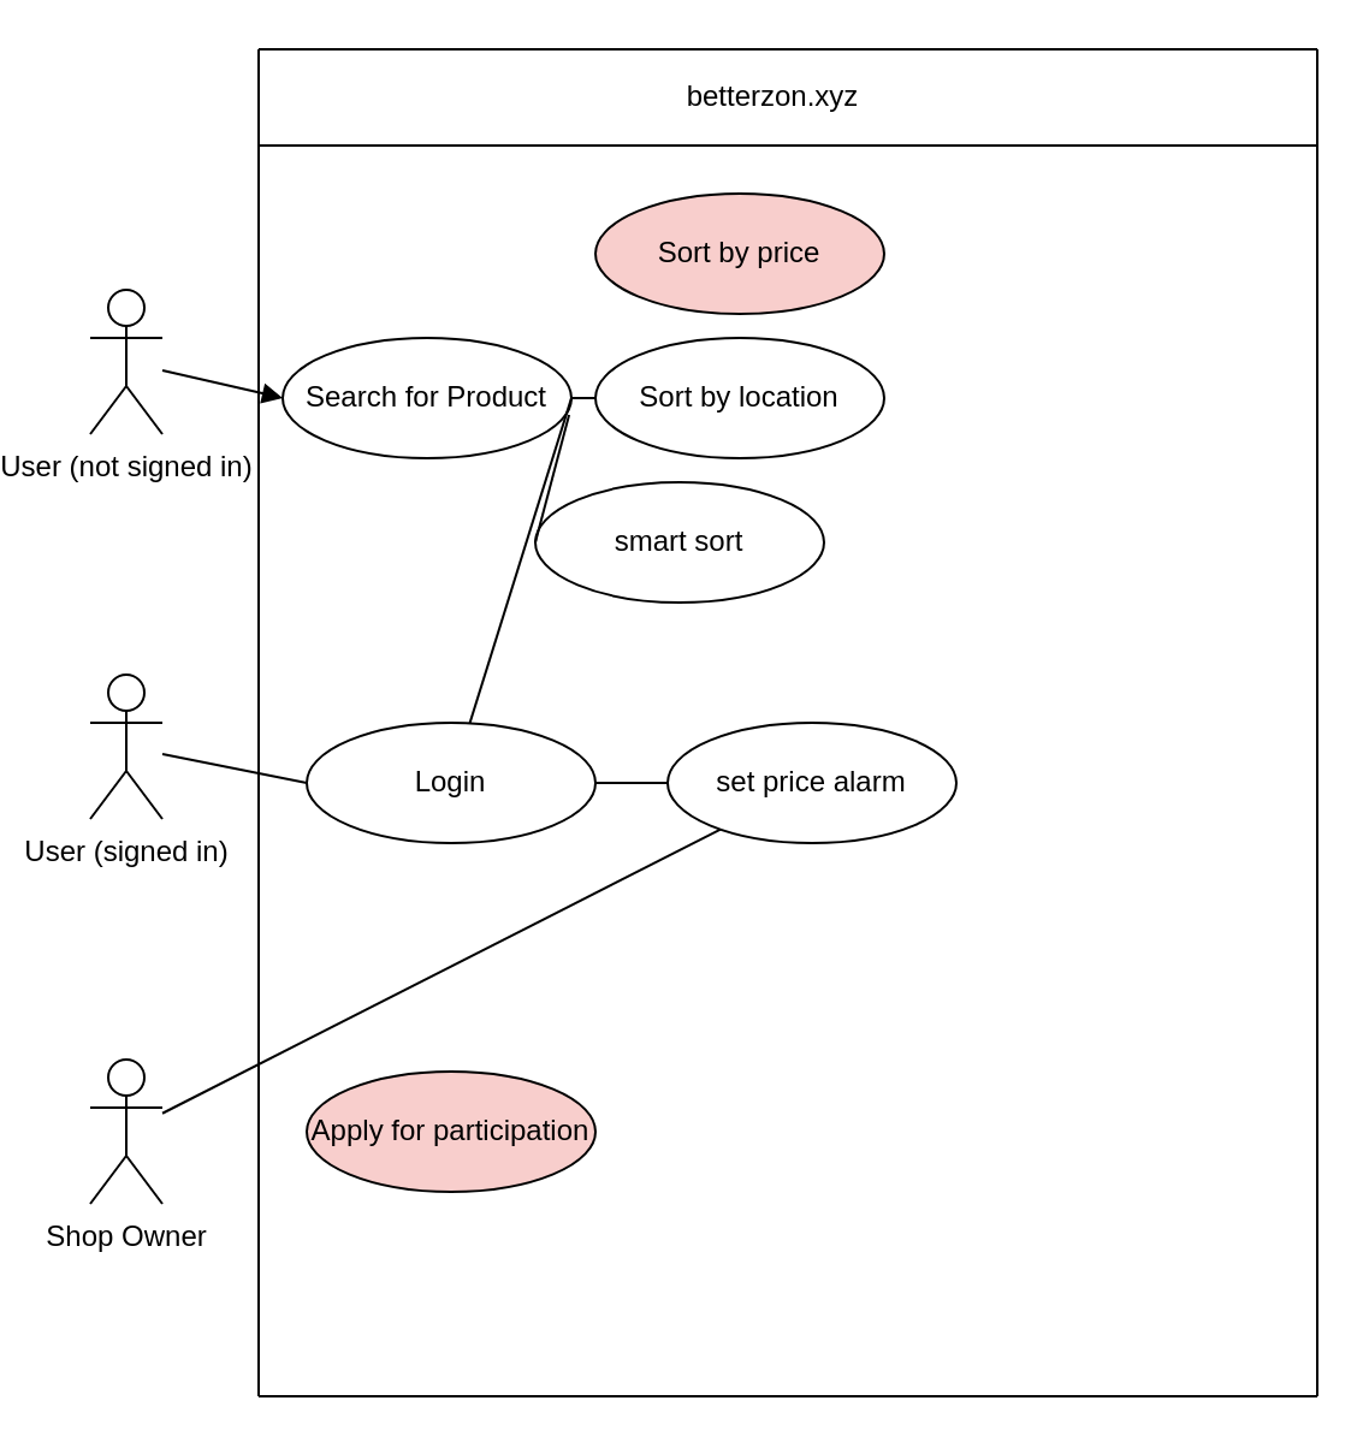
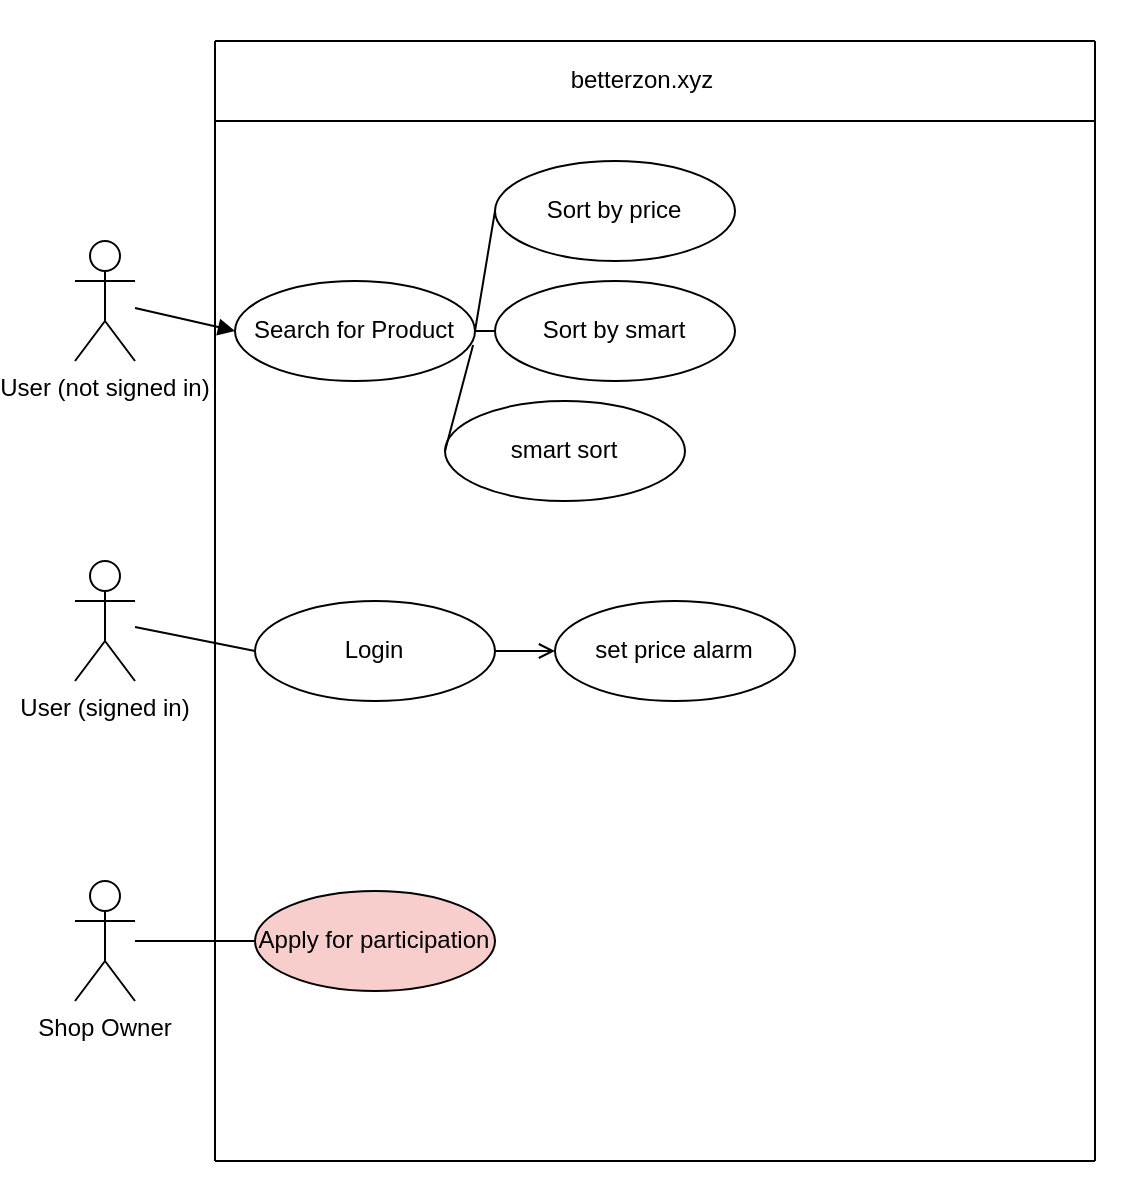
- <mxCell id="12" value="Sort by price" style="ellipse;whiteSpace=wrap;html=1;fillColor=#f8cecc;" parent="1" vertex="1"><mxGeometry x="230" y="80" width="120" height="50" as="geometry" /></mxCell>
+ <mxCell id="12" value="Sort by price" style="ellipse;whiteSpace=wrap;html=1;" parent="1" vertex="1"><mxGeometry x="230" y="80" width="120" height="50" as="geometry" /></mxCell>
- <mxCell id="13" value="Sort by location" style="ellipse;whiteSpace=wrap;html=1;" parent="1" vertex="1"><mxGeometry x="230" y="140" width="120" height="50" as="geometry" /></mxCell>
+ <mxCell id="13" value="Sort by smart" style="ellipse;whiteSpace=wrap;html=1;" parent="1" vertex="1"><mxGeometry x="230" y="140" width="120" height="50" as="geometry" /></mxCell>
- <mxCell id="20" value="" style="endArrow=none;html=1;exitX=1;exitY=0.5;exitDx=0;exitDy=0;" parent="1" source="7" target="15" edge="1"><mxGeometry width="50" height="50" relative="1" as="geometry"><mxPoint x="430" y="390" as="sourcePoint" /><mxPoint x="480" y="340" as="targetPoint" /></mxGeometry></mxCell>
+ <mxCell id="20" value="" style="endArrow=none;html=1;exitX=1;exitY=0.5;exitDx=0;exitDy=0;entryX=0;entryY=0.5;entryDx=0;entryDy=0;" parent="1" source="7" target="12" edge="1"><mxGeometry width="50" height="50" relative="1" as="geometry"><mxPoint x="430" y="390" as="sourcePoint" /><mxPoint x="480" y="340" as="targetPoint" /></mxGeometry></mxCell>
- <mxCell id="24" value="" style="endArrow=none;html=1;entryX=0;entryY=0.5;entryDx=0;entryDy=0;" parent="1" source="15" target="23" edge="1"><mxGeometry width="50" height="50" relative="1" as="geometry"><mxPoint x="430" y="390" as="sourcePoint" /><mxPoint x="240" y="328" as="targetPoint" /></mxGeometry></mxCell>
+ <mxCell id="24" value="" style="endArrow=open;html=1;entryX=0;entryY=0.5;entryDx=0;entryDy=0;" parent="1" source="15" target="23" edge="1"><mxGeometry width="50" height="50" relative="1" as="geometry"><mxPoint x="430" y="390" as="sourcePoint" /><mxPoint x="240" y="328" as="targetPoint" /></mxGeometry></mxCell>
- <mxCell id="19" value="" style="endArrow=none;html=1;" parent="1" source="11" target="23" edge="1"><mxGeometry width="50" height="50" relative="1" as="geometry"><mxPoint x="430" y="390" as="sourcePoint" /><mxPoint x="480" y="340" as="targetPoint" /></mxGeometry></mxCell>
+ <mxCell id="19" value="" style="endArrow=none;html=1;" parent="1" source="11" target="16" edge="1"><mxGeometry width="50" height="50" relative="1" as="geometry"><mxPoint x="430" y="390" as="sourcePoint" /><mxPoint x="480" y="340" as="targetPoint" /></mxGeometry></mxCell>
